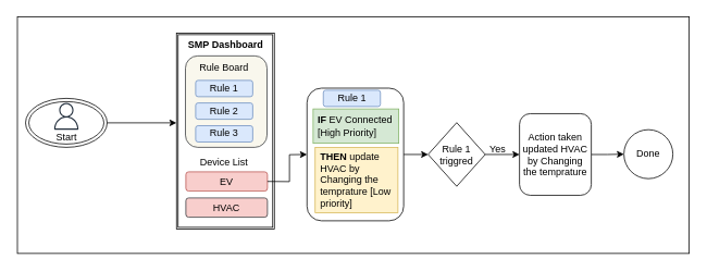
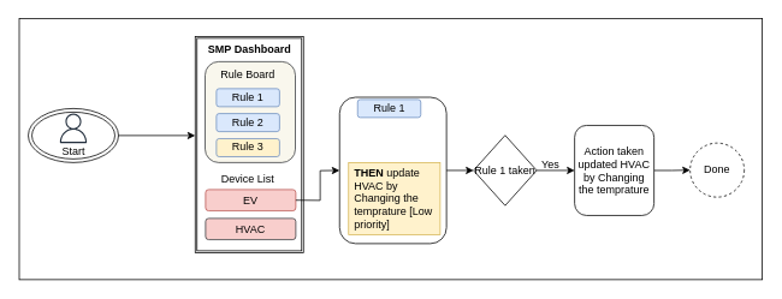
- <mxCell id="26" value="&lt;b&gt;IF &lt;/b&gt;EV Connected [High Priority]" style="text;strokeColor=#82b366;fillColor=#d5e8d4;align=left;verticalAlign=middle;spacingLeft=4;spacingRight=4;overflow=hidden;points=[[0,0.5],[1,0.5]];portConstraint=eastwest;rotatable=0;whiteSpace=wrap;html=1;" vertex="1" parent="1"><mxGeometry x="383" y="132.99" width="105" height="42.01" as="geometry" /></mxCell>
- <mxCell id="21" value="Rule 3" style="rounded=1;whiteSpace=wrap;html=1;fillColor=#dae8fc;strokeColor=#6c8ebf;" vertex="1" parent="1"><mxGeometry x="239" y="153.49" width="70" height="20" as="geometry" /></mxCell>
+ <mxCell id="21" value="Rule 3" style="rounded=1;whiteSpace=wrap;html=1;fillColor=#fff2cc;strokeColor=#6c8ebf;" vertex="1" parent="1"><mxGeometry x="239" y="153.49" width="70" height="20" as="geometry" /></mxCell>
- <mxCell id="11" value="Rule 1 triggred" style="rhombus;whiteSpace=wrap;html=1;" vertex="1" parent="1"><mxGeometry x="524" y="149.76" width="70" height="77.99" as="geometry" /></mxCell>
+ <mxCell id="11" value="Rule 1 taken" style="rhombus;whiteSpace=wrap;html=1;" vertex="1" parent="1"><mxGeometry x="524" y="149.76" width="70" height="77.99" as="geometry" /></mxCell>
- <mxCell id="16" value="Done" style="ellipse;whiteSpace=wrap;html=1;rounded=1;" vertex="1" parent="1"><mxGeometry x="764" y="158.38" width="60" height="60" as="geometry" /></mxCell>
+ <mxCell id="16" value="Done" style="ellipse;whiteSpace=wrap;html=1;rounded=1;dashed=1;" vertex="1" parent="1"><mxGeometry x="764" y="158.38" width="60" height="60" as="geometry" /></mxCell>
